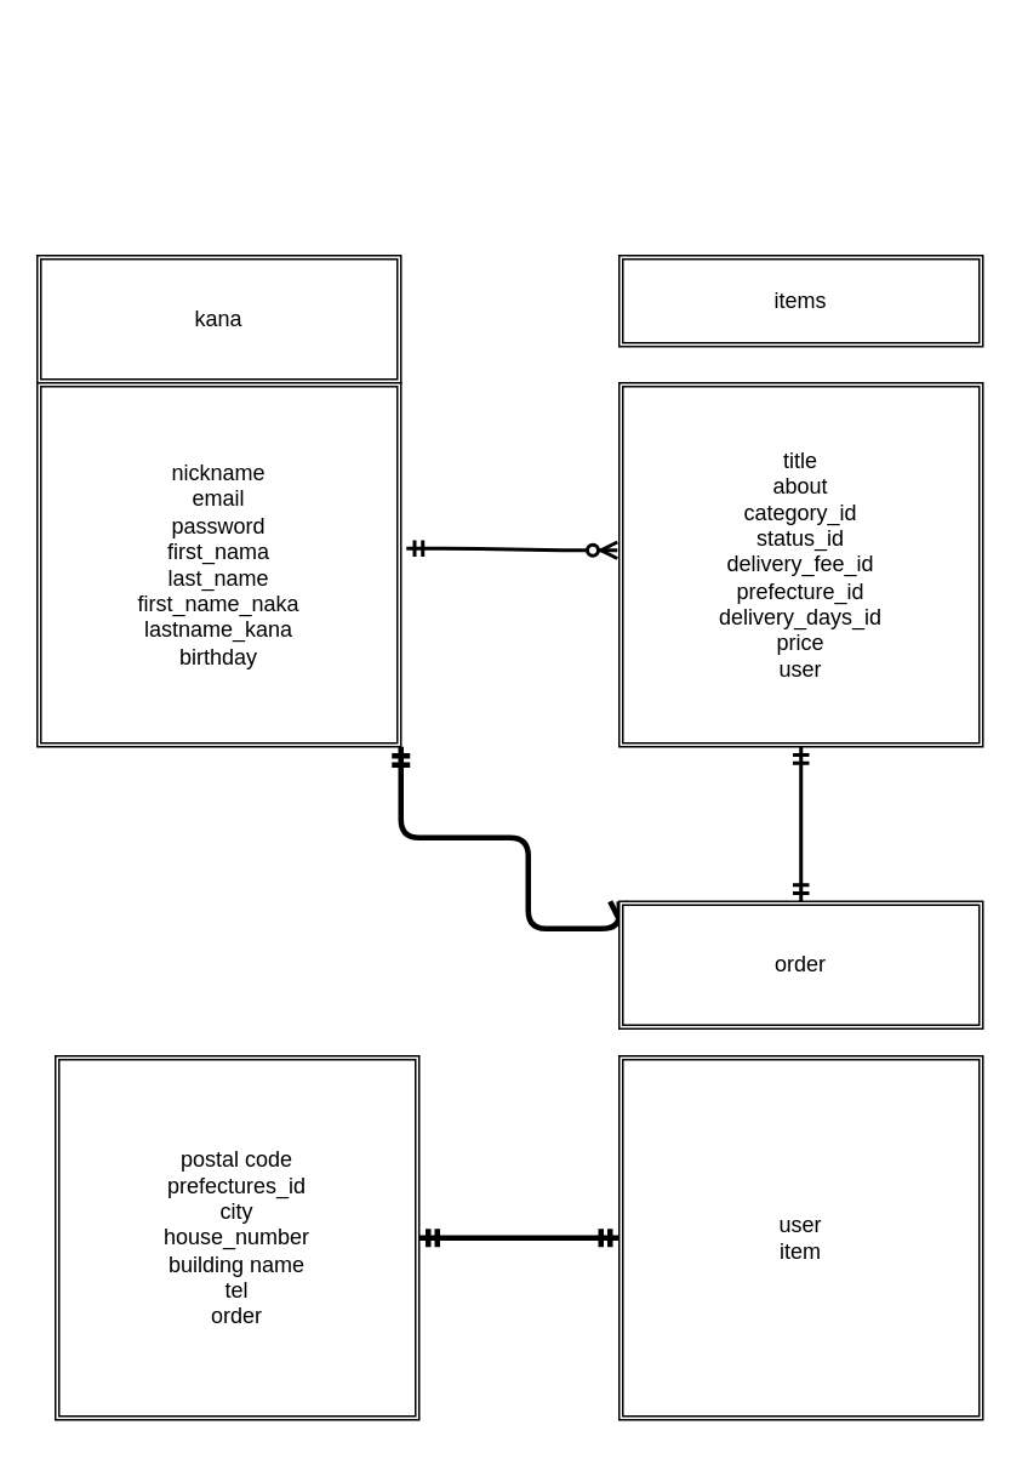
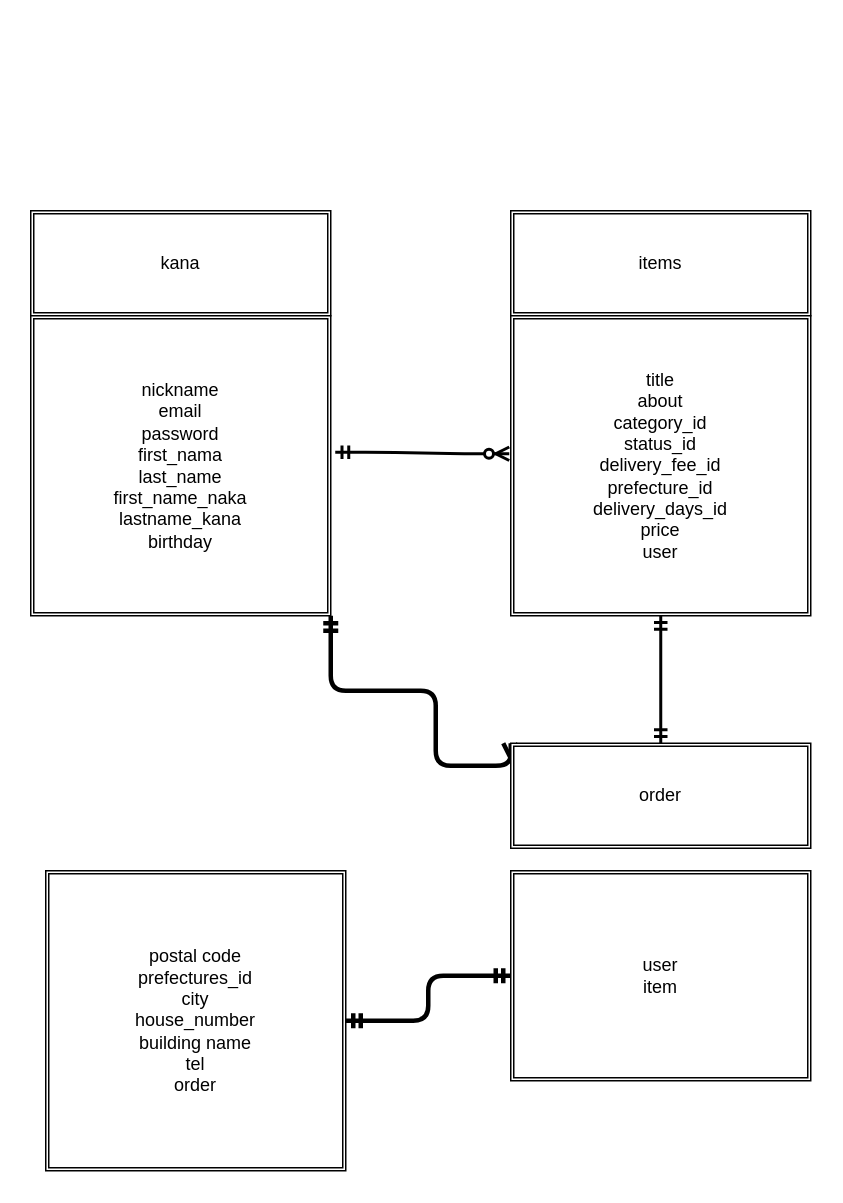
- <mxCell id="7" value="items" style="shape=ext;double=1;rounded=0;whiteSpace=wrap;html=1;sketch=0;align=center;" parent="1" vertex="1"><mxGeometry x="340" y="140" width="200" height="50" as="geometry" /></mxCell>
+ <mxCell id="7" value="items" style="shape=ext;double=1;rounded=0;whiteSpace=wrap;html=1;sketch=0;align=center;" parent="1" vertex="1"><mxGeometry x="340" y="140" width="200" height="70" as="geometry" /></mxCell>
- <mxCell id="14" value="user&lt;br&gt;item" style="shape=ext;double=1;whiteSpace=wrap;html=1;aspect=fixed;rounded=0;sketch=0;align=center;" parent="1" vertex="1"><mxGeometry x="340" y="580" width="200" height="200" as="geometry" /></mxCell>
+ <mxCell id="14" value="user&lt;br&gt;item" style="shape=ext;double=1;whiteSpace=wrap;html=1;aspect=fixed;rounded=0;sketch=0;align=center;" parent="1" vertex="1"><mxGeometry x="340" y="580" width="200" height="140" as="geometry" /></mxCell>
